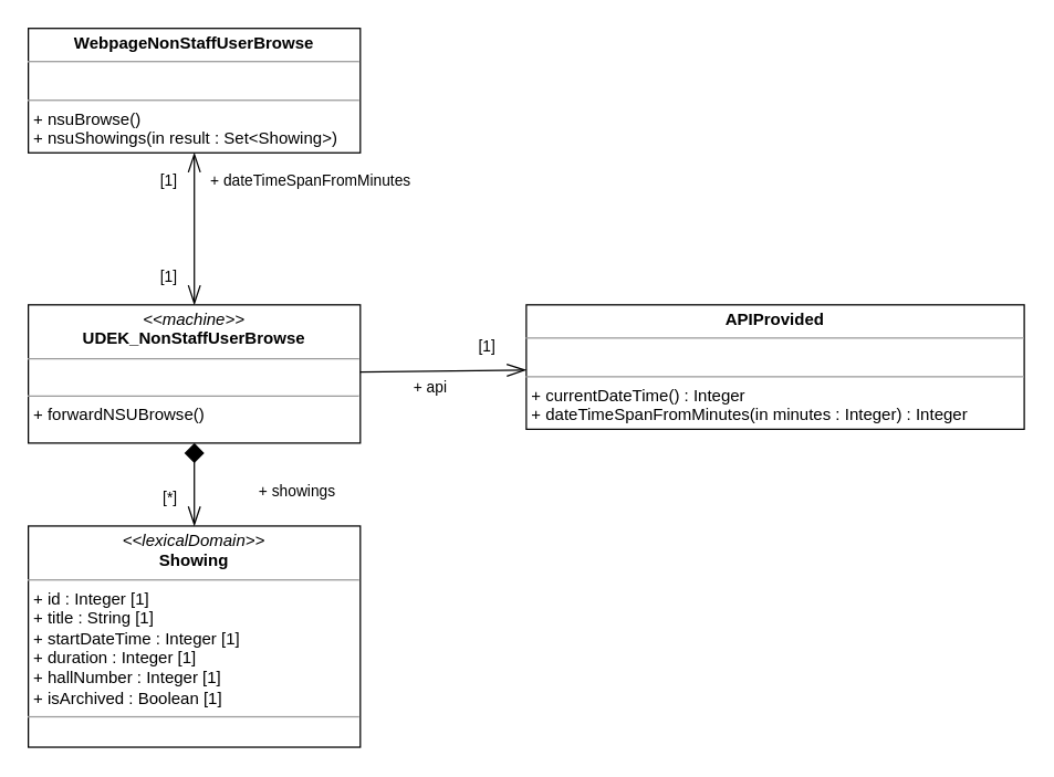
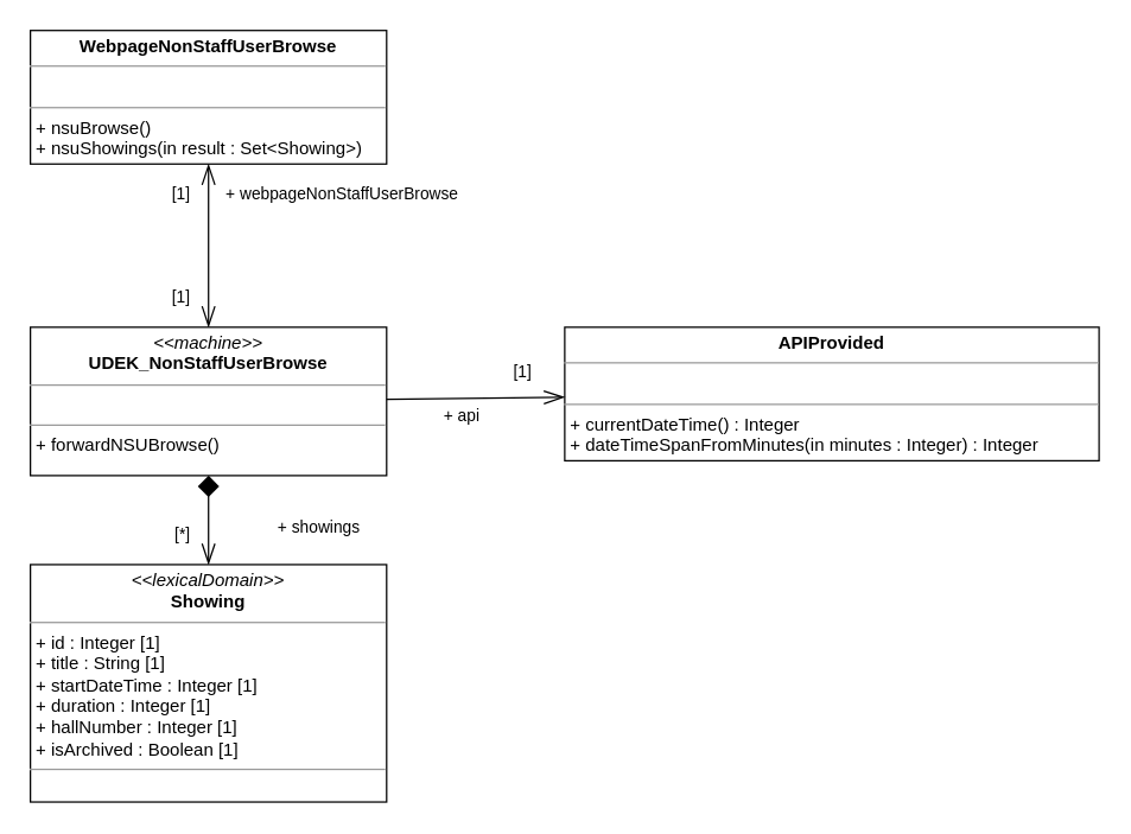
- <mxCell id="7" value="+ dateTimeSpanFromMinutes" style="text;html=1;strokeColor=none;fillColor=none;align=left;verticalAlign=middle;whiteSpace=wrap;rounded=0;fontFamily=Helvetica;fontSize=11;fontColor=default;" parent="1" vertex="1"><mxGeometry x="150" y="120" width="160" height="20" as="geometry" /></mxCell>
+ <mxCell id="7" value="+ webpageNonStaffUserBrowse" style="text;html=1;strokeColor=none;fillColor=none;align=left;verticalAlign=middle;whiteSpace=wrap;rounded=0;fontFamily=Helvetica;fontSize=11;fontColor=default;" parent="1" vertex="1"><mxGeometry x="150" y="120" width="160" height="20" as="geometry" /></mxCell>
